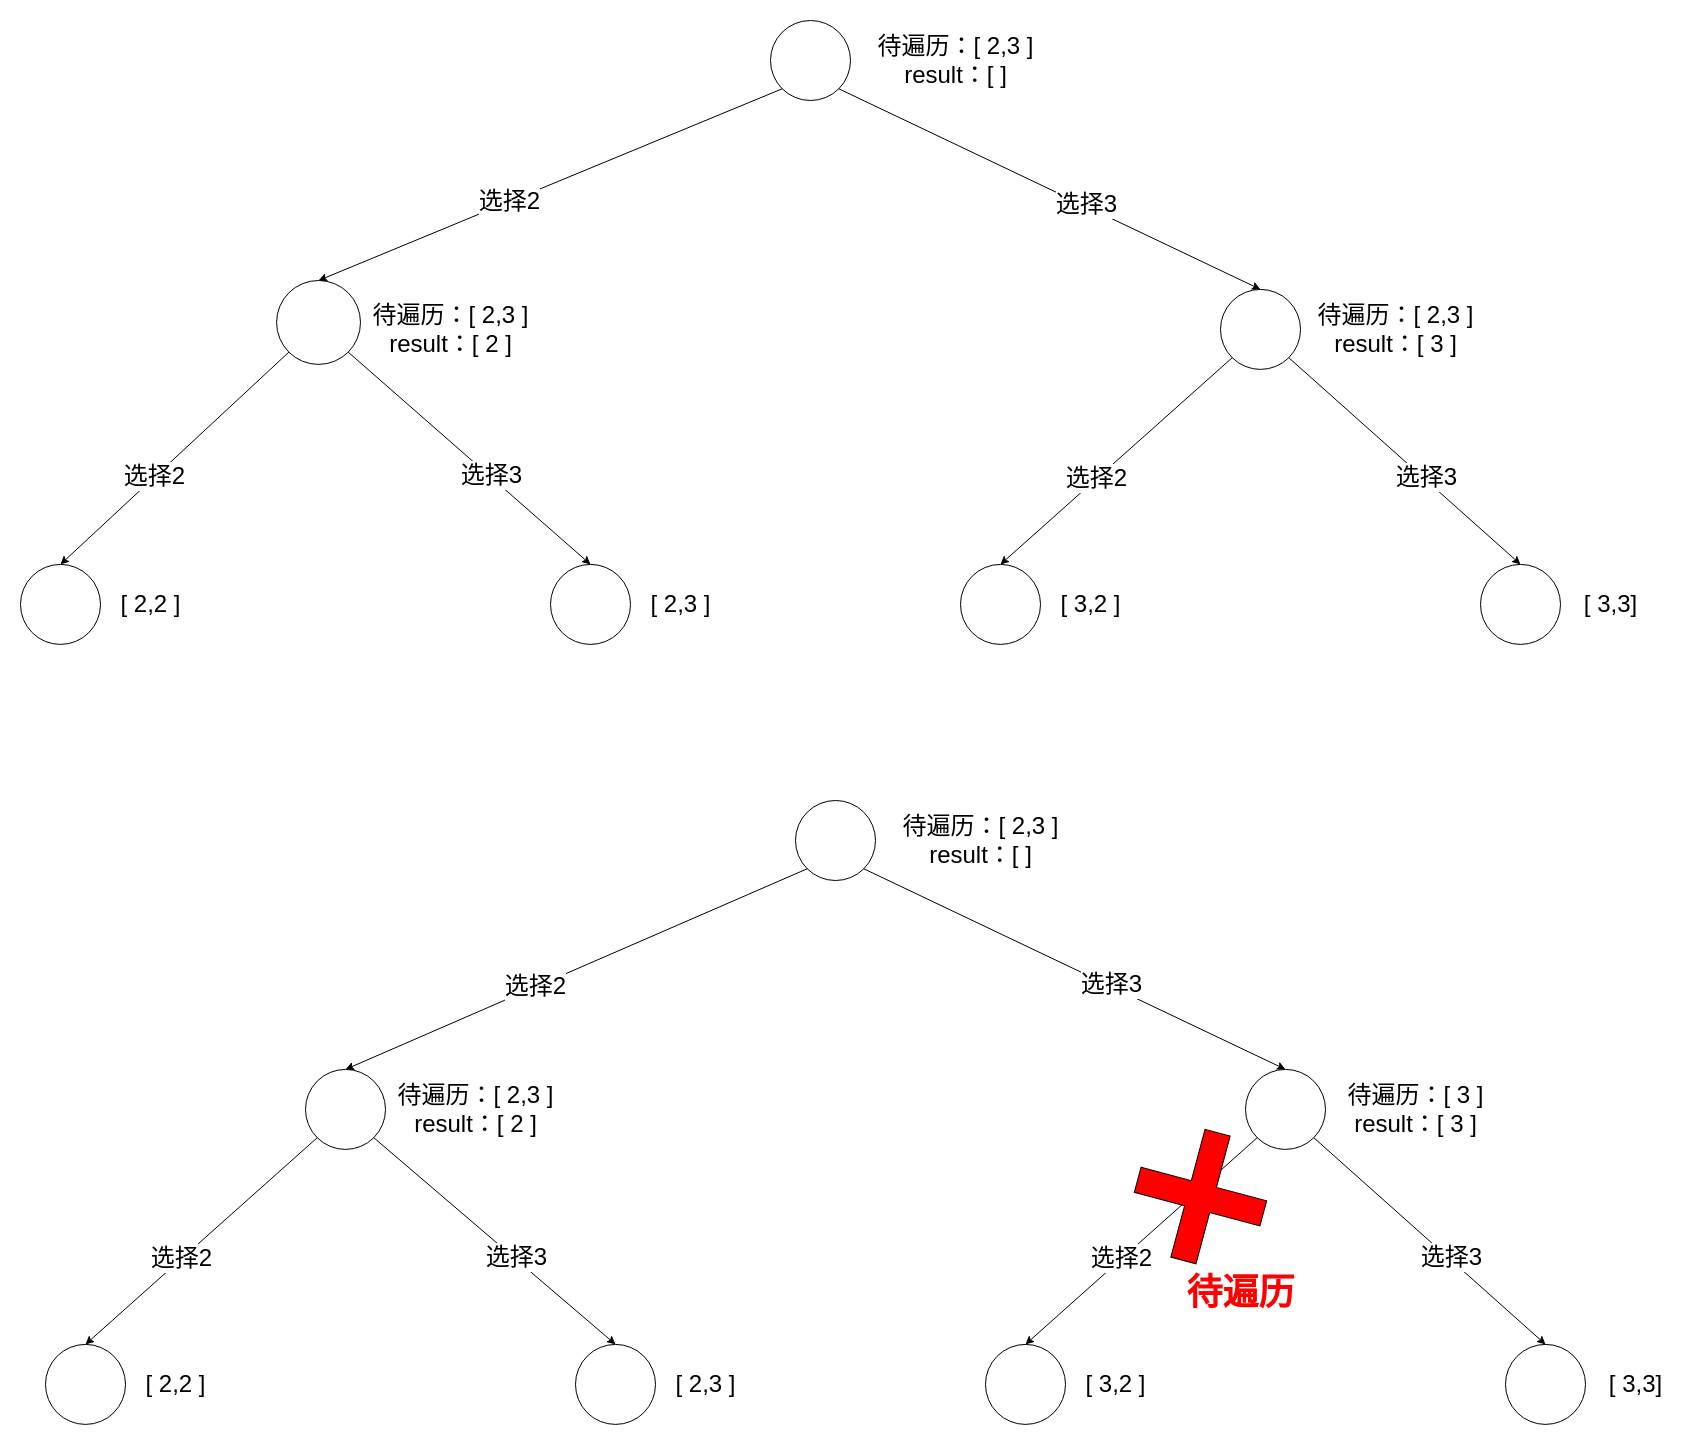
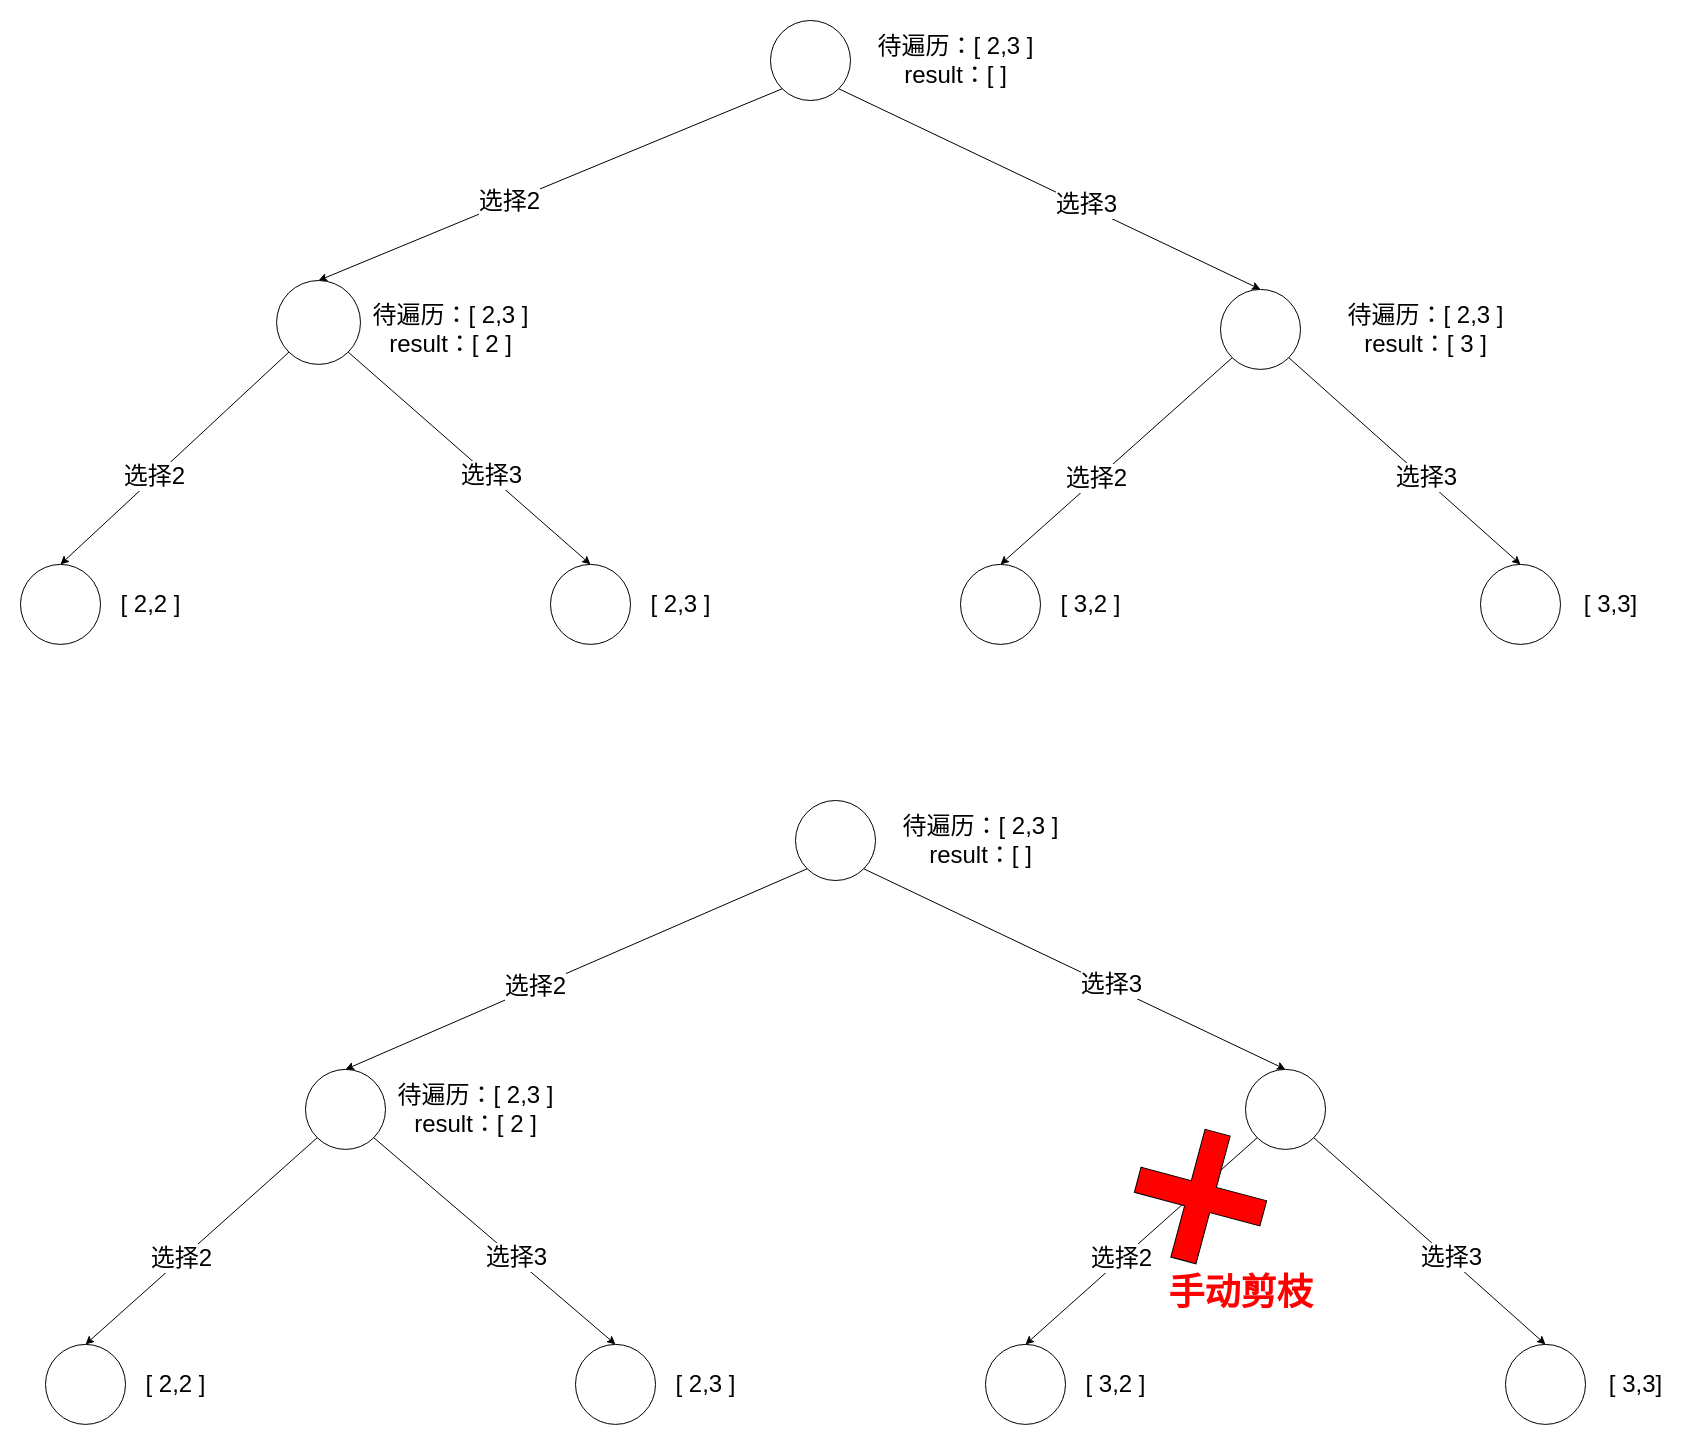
- <mxCell id="55" value="&lt;font style=&quot;font-size: 24px;&quot;&gt;待遍历：[ 2,3 ]&lt;br&gt;result：[ 3 ]&lt;/font&gt;" style="text;html=1;align=center;verticalAlign=middle;resizable=0;points=[];autosize=1;strokeColor=none;fillColor=none;fontSize=24;" parent="1" vertex="1"><mxGeometry x="1305" y="293.91" width="180" height="70" as="geometry" /></mxCell>
+ <mxCell id="55" value="&lt;font style=&quot;font-size: 24px;&quot;&gt;待遍历：[ 2,3 ]&lt;br&gt;result：[ 3 ]&lt;/font&gt;" style="text;html=1;align=center;verticalAlign=middle;resizable=0;points=[];autosize=1;strokeColor=none;fillColor=none;fontSize=24;" parent="1" vertex="1"><mxGeometry x="1335" y="293.91" width="180" height="70" as="geometry" /></mxCell>
- <mxCell id="28" value="&lt;font style=&quot;font-size: 24px;&quot;&gt;待遍历：[ 3 ]&lt;br&gt;result：[ 3 ]&lt;/font&gt;" style="text;html=1;align=center;verticalAlign=middle;resizable=0;points=[];autosize=1;strokeColor=none;fillColor=none;fontSize=24;" parent="1" vertex="1"><mxGeometry x="1335" y="1073.91" width="160" height="70" as="geometry" /></mxCell>
- <mxCell id="29" value="&lt;font color=&quot;#ff0000&quot; style=&quot;font-size: 36px;&quot;&gt;&lt;b&gt;待遍历&lt;/b&gt;&lt;/font&gt;" style="text;html=1;align=center;verticalAlign=middle;resizable=0;points=[];autosize=1;strokeColor=none;fillColor=none;" parent="1" vertex="1"><mxGeometry x="1155" y="1262.18" width="170" height="60" as="geometry" /></mxCell>
+ <mxCell id="29" value="&lt;font color=&quot;#ff0000&quot; style=&quot;font-size: 36px;&quot;&gt;&lt;b&gt;手动剪枝&lt;/b&gt;&lt;/font&gt;" style="text;html=1;align=center;verticalAlign=middle;resizable=0;points=[];autosize=1;strokeColor=none;fillColor=none;" parent="1" vertex="1"><mxGeometry x="1155" y="1262.18" width="170" height="60" as="geometry" /></mxCell>
